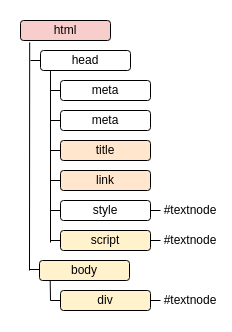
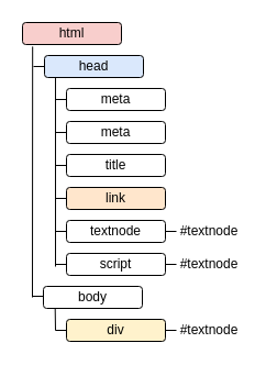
- <mxCell id="10" value="head" style="rounded=1;whiteSpace=wrap;html=1;" vertex="1" parent="1"><mxGeometry x="40" y="50" width="90" height="20" as="geometry" /></mxCell>
+ <mxCell id="10" value="head" style="rounded=1;whiteSpace=wrap;html=1;fillColor=#dae8fc;" vertex="1" parent="1"><mxGeometry x="40" y="50" width="90" height="20" as="geometry" /></mxCell>
- <mxCell id="6" value="title" style="rounded=1;whiteSpace=wrap;html=1;fillColor=#ffe6cc;" vertex="1" parent="1"><mxGeometry x="60" y="140" width="90" height="20" as="geometry" /></mxCell>
+ <mxCell id="6" value="title" style="rounded=1;whiteSpace=wrap;html=1;" vertex="1" parent="1"><mxGeometry x="60" y="140" width="90" height="20" as="geometry" /></mxCell>
- <mxCell id="8" value="style" style="rounded=1;whiteSpace=wrap;html=1;" vertex="1" parent="1"><mxGeometry x="60" y="200" width="90" height="20" as="geometry" /></mxCell>
+ <mxCell id="8" value="textnode" style="rounded=1;whiteSpace=wrap;html=1;" vertex="1" parent="1"><mxGeometry x="60" y="200" width="90" height="20" as="geometry" /></mxCell>
- <mxCell id="9" value="script" style="rounded=1;whiteSpace=wrap;html=1;fillColor=#fff2cc;" vertex="1" parent="1"><mxGeometry x="60" y="230" width="90" height="20" as="geometry" /></mxCell>
+ <mxCell id="9" value="script" style="rounded=1;whiteSpace=wrap;html=1;" vertex="1" parent="1"><mxGeometry x="60" y="230" width="90" height="20" as="geometry" /></mxCell>
- <mxCell id="3" value="body" style="rounded=1;whiteSpace=wrap;html=1;fillColor=#fff2cc;" vertex="1" parent="1"><mxGeometry x="39" y="260" width="90" height="20" as="geometry" /></mxCell>
+ <mxCell id="3" value="body" style="rounded=1;whiteSpace=wrap;html=1;" vertex="1" parent="1"><mxGeometry x="39" y="260" width="90" height="20" as="geometry" /></mxCell>
